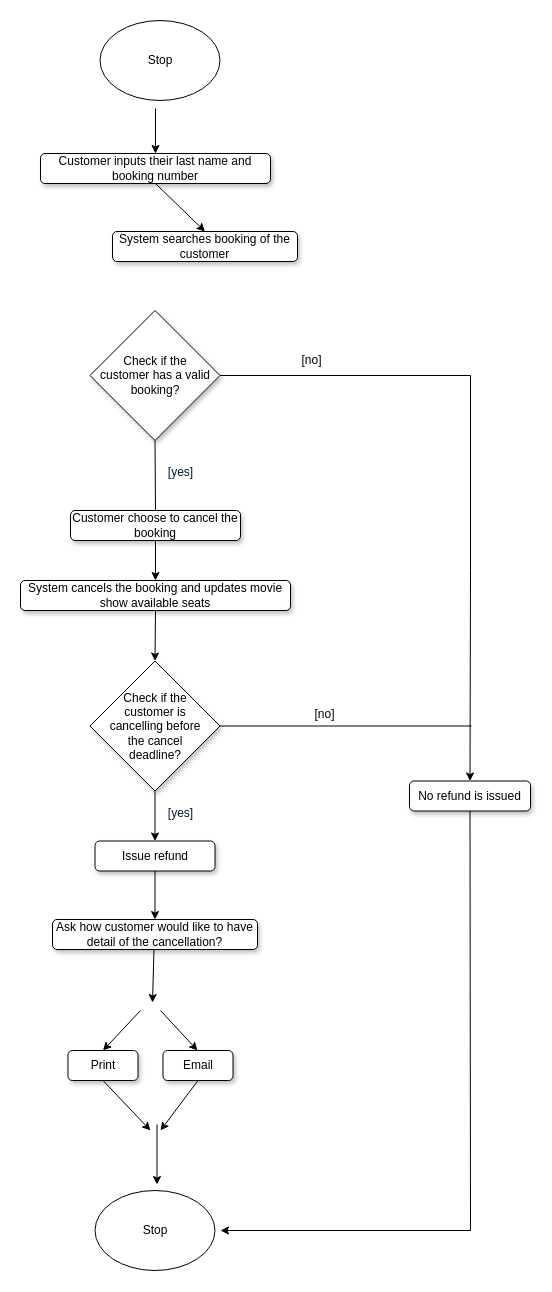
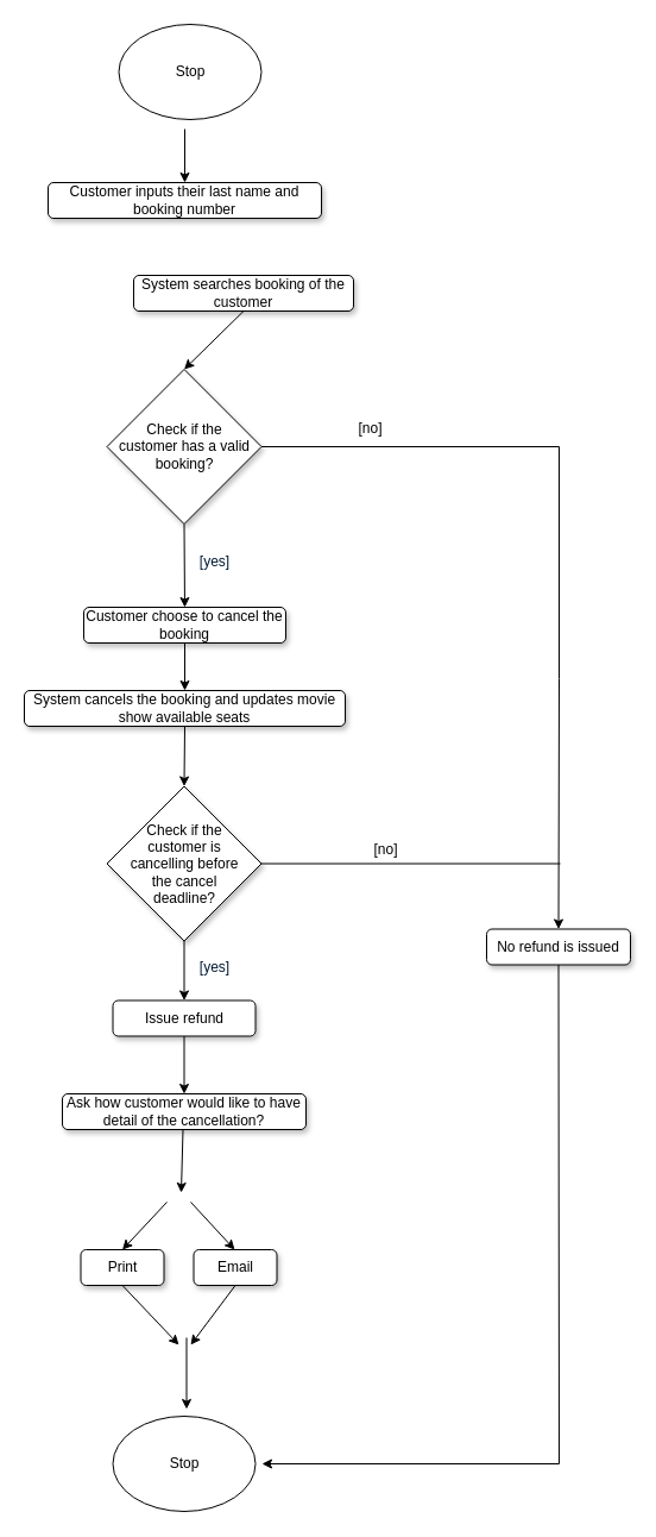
- <mxCell id="2" style="edgeStyle=none;html=1;exitX=0.5;exitY=1;entryX=0.5;entryY=0;shadow=0;strokeWidth=1;fontSize=12;fontColor=#001933;" edge="1" parent="1" source="3" target="11"><mxGeometry relative="1" as="geometry"><mxPoint x="155" y="177" as="sourcePoint" /></mxGeometry></mxCell>
+ <mxCell id="10" style="edgeStyle=none;rounded=0;html=1;exitX=0.5;exitY=1;entryX=0.5;entryY=0;startFill=0;endFill=1;jettySize=auto;orthogonalLoop=1;strokeWidth=1;fontSize=12;" edge="1" parent="1" source="11" target="8"><mxGeometry relative="1" as="geometry"><mxPoint x="155" y="258" as="sourcePoint" /><mxPoint x="155" y="317" as="targetPoint" /></mxGeometry></mxCell>
- <mxCell id="4" style="edgeStyle=none;html=1;exitX=0.5;exitY=1;shadow=0;strokeWidth=1;fontSize=12;fontColor=#001933;entryX=0.5;entryY=0;endArrow=none;" edge="1" parent="1" source="8" target="31"><mxGeometry relative="1" as="geometry"><mxPoint x="155" y="470" as="targetPoint" /></mxGeometry></mxCell>
+ <mxCell id="4" style="edgeStyle=none;html=1;exitX=0.5;exitY=1;shadow=0;strokeWidth=1;fontSize=12;fontColor=#001933;entryX=0.5;entryY=0;" edge="1" parent="1" source="8" target="31"><mxGeometry relative="1" as="geometry"><mxPoint x="155" y="470" as="targetPoint" /></mxGeometry></mxCell>
